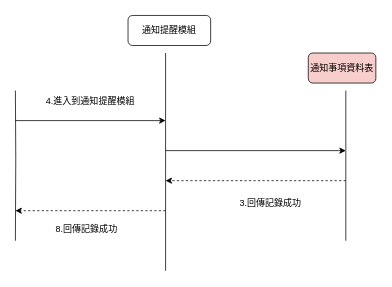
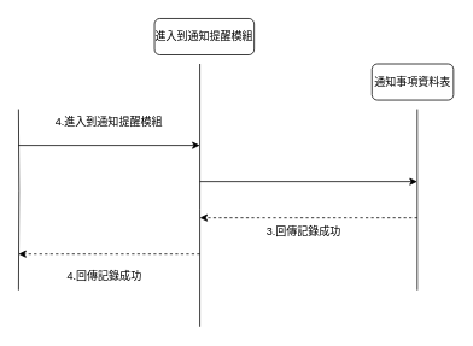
- <mxCell id="4" value="通知提醒模組" style="rounded=1;whiteSpace=wrap;html=1;" vertex="1" parent="1"><mxGeometry x="170" y="20" width="110" height="40" as="geometry" /></mxCell>
+ <mxCell id="4" value="進入到通知提醒模組" style="rounded=1;whiteSpace=wrap;html=1;" vertex="1" parent="1"><mxGeometry x="170" y="20" width="110" height="40" as="geometry" /></mxCell>
- <mxCell id="6" value="通知事項資料表" style="rounded=1;whiteSpace=wrap;html=1;fillColor=#f8cecc;" vertex="1" parent="1"><mxGeometry x="410" y="70" width="90" height="40" as="geometry" /></mxCell>
+ <mxCell id="6" value="通知事項資料表" style="rounded=1;whiteSpace=wrap;html=1;" vertex="1" parent="1"><mxGeometry x="410" y="70" width="90" height="40" as="geometry" /></mxCell>
- <mxCell id="12" value="3.回傳記錄成功" style="text;html=1;strokeColor=none;fillColor=none;align=center;verticalAlign=middle;whiteSpace=wrap;rounded=0;" vertex="1" parent="1"><mxGeometry x="285" y="255" width="150" height="30" as="geometry" /></mxCell>
+ <mxCell id="12" value="3.回傳記錄成功" style="text;html=1;strokeColor=none;fillColor=none;align=center;verticalAlign=middle;whiteSpace=wrap;rounded=0;" vertex="1" parent="1"><mxGeometry x="260" y="240" width="150" height="30" as="geometry" /></mxCell>
- <mxCell id="13" value="8.回傳記錄成功" style="text;html=1;strokeColor=none;fillColor=none;align=center;verticalAlign=middle;whiteSpace=wrap;rounded=0;" vertex="1" parent="1"><mxGeometry x="40" y="290" width="150" height="30" as="geometry" /></mxCell>
+ <mxCell id="13" value="4.回傳記錄成功" style="text;html=1;strokeColor=none;fillColor=none;align=center;verticalAlign=middle;whiteSpace=wrap;rounded=0;" vertex="1" parent="1"><mxGeometry x="40" y="290" width="150" height="30" as="geometry" /></mxCell>
